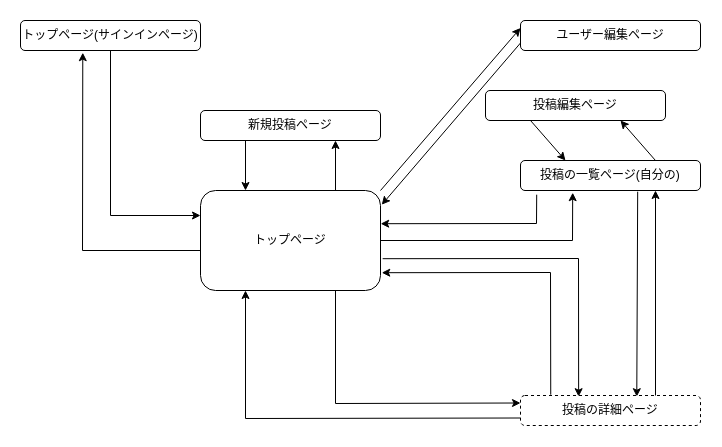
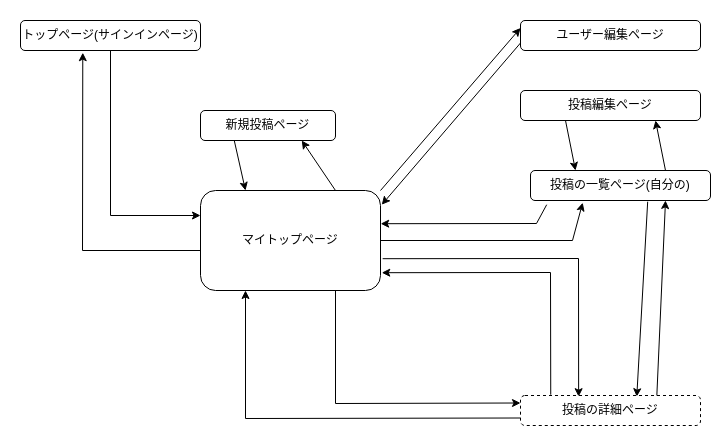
- <mxCell id="14" value="投稿編集ページ" style="rounded=1;whiteSpace=wrap;html=1;" parent="1" vertex="1"><mxGeometry x="485" y="90" width="180" height="30" as="geometry" /></mxCell>
+ <mxCell id="14" value="投稿編集ページ" style="rounded=1;whiteSpace=wrap;html=1;" parent="1" vertex="1"><mxGeometry x="520" y="90" width="180" height="30" as="geometry" /></mxCell>
- <mxCell id="16" value="新規投稿ページ" style="rounded=1;whiteSpace=wrap;html=1;" parent="1" vertex="1"><mxGeometry x="200" y="110" width="180" height="30" as="geometry" /></mxCell>
+ <mxCell id="16" value="新規投稿ページ" style="rounded=1;whiteSpace=wrap;html=1;" parent="1" vertex="1"><mxGeometry x="200" y="110" width="135" height="30" as="geometry" /></mxCell>
- <mxCell id="21" value="投稿の一覧ページ(自分の)" style="rounded=1;whiteSpace=wrap;html=1;" parent="1" vertex="1"><mxGeometry x="520" y="160" width="180" height="30" as="geometry" /></mxCell>
+ <mxCell id="21" value="投稿の一覧ページ(自分の)" style="rounded=1;whiteSpace=wrap;html=1;" parent="1" vertex="1"><mxGeometry x="530" y="170" width="180" height="30" as="geometry" /></mxCell>
- <mxCell id="8" value="トップページ" style="rounded=1;whiteSpace=wrap;html=1;" parent="1" vertex="1"><mxGeometry x="200" y="190" width="180" height="100" as="geometry" /></mxCell>
+ <mxCell id="8" value="マイトップページ" style="rounded=1;whiteSpace=wrap;html=1;" parent="1" vertex="1"><mxGeometry x="200" y="190" width="180" height="100" as="geometry" /></mxCell>
